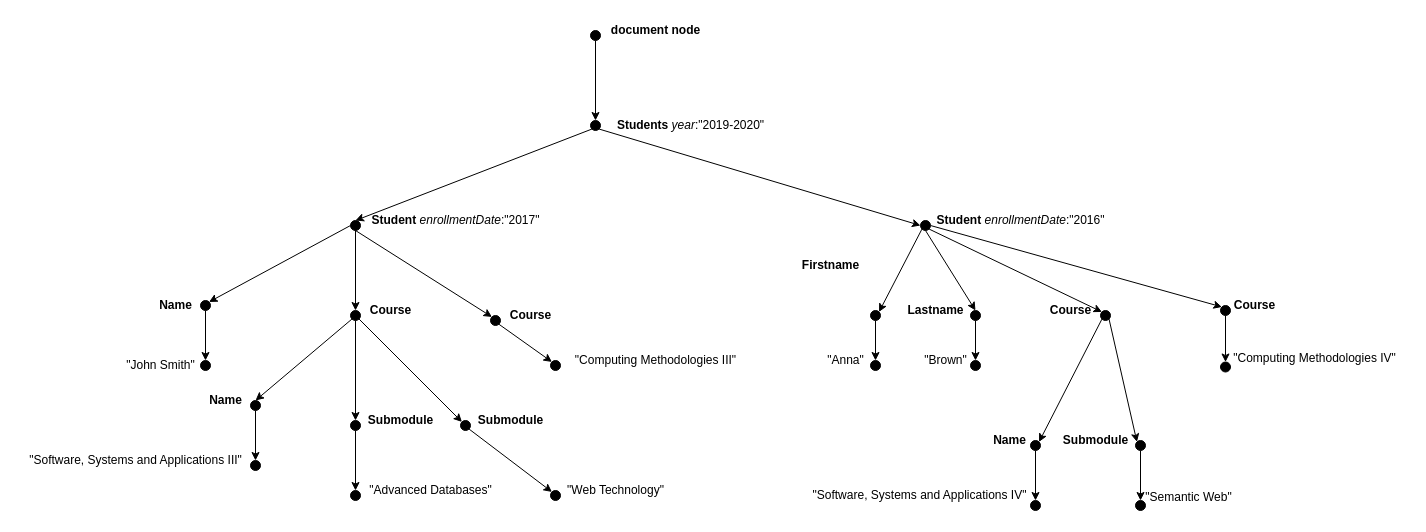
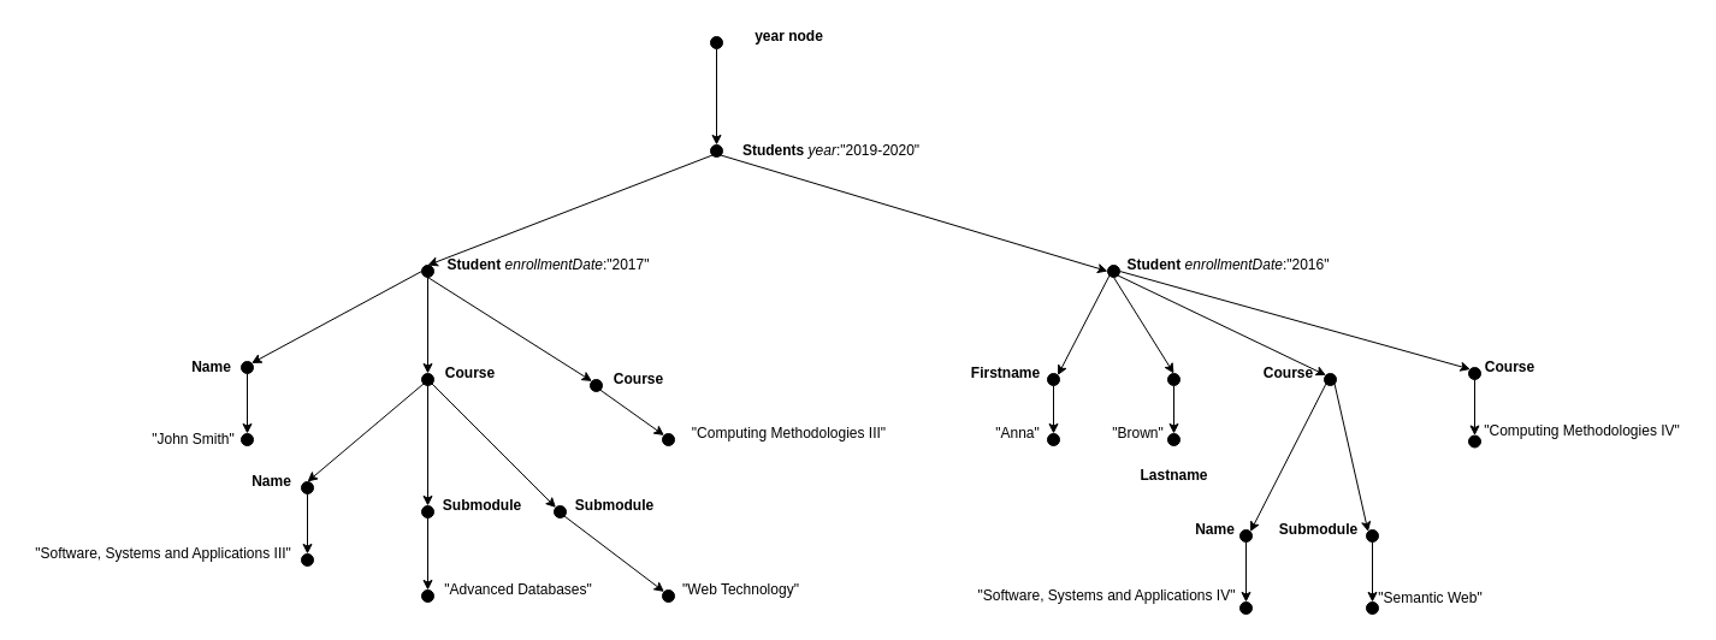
- <mxCell id="13" value="&lt;b&gt;document node&lt;/b&gt;" style="text;html=1;align=center;verticalAlign=middle;resizable=0;points=[];autosize=1;" vertex="1" parent="1"><mxGeometry x="605" y="20" width="100" height="20" as="geometry" /></mxCell>
+ <mxCell id="13" value="&lt;b&gt;year node&lt;/b&gt;" style="text;html=1;align=center;verticalAlign=middle;resizable=0;points=[];autosize=1;" vertex="1" parent="1"><mxGeometry x="605" y="20" width="100" height="20" as="geometry" /></mxCell>
- <mxCell id="48" value="&lt;b&gt;Firstname&lt;/b&gt;" style="text;html=1;align=center;verticalAlign=middle;resizable=0;points=[];autosize=1;" vertex="1" parent="1"><mxGeometry x="795" y="255" width="70" height="20" as="geometry" /></mxCell>
+ <mxCell id="48" value="&lt;b&gt;Firstname&lt;/b&gt;" style="text;html=1;align=center;verticalAlign=middle;resizable=0;points=[];autosize=1;" vertex="1" parent="1"><mxGeometry x="800" y="300" width="70" height="20" as="geometry" /></mxCell>
- <mxCell id="51" value="&lt;b&gt;Lastname&lt;/b&gt;" style="text;html=1;align=center;verticalAlign=middle;resizable=0;points=[];autosize=1;" vertex="1" parent="1"><mxGeometry x="900" y="300" width="70" height="20" as="geometry" /></mxCell>
+ <mxCell id="51" value="&lt;b&gt;Lastname&lt;/b&gt;" style="text;html=1;align=center;verticalAlign=middle;resizable=0;points=[];autosize=1;" vertex="1" parent="1"><mxGeometry x="940" y="385" width="70" height="20" as="geometry" /></mxCell>
